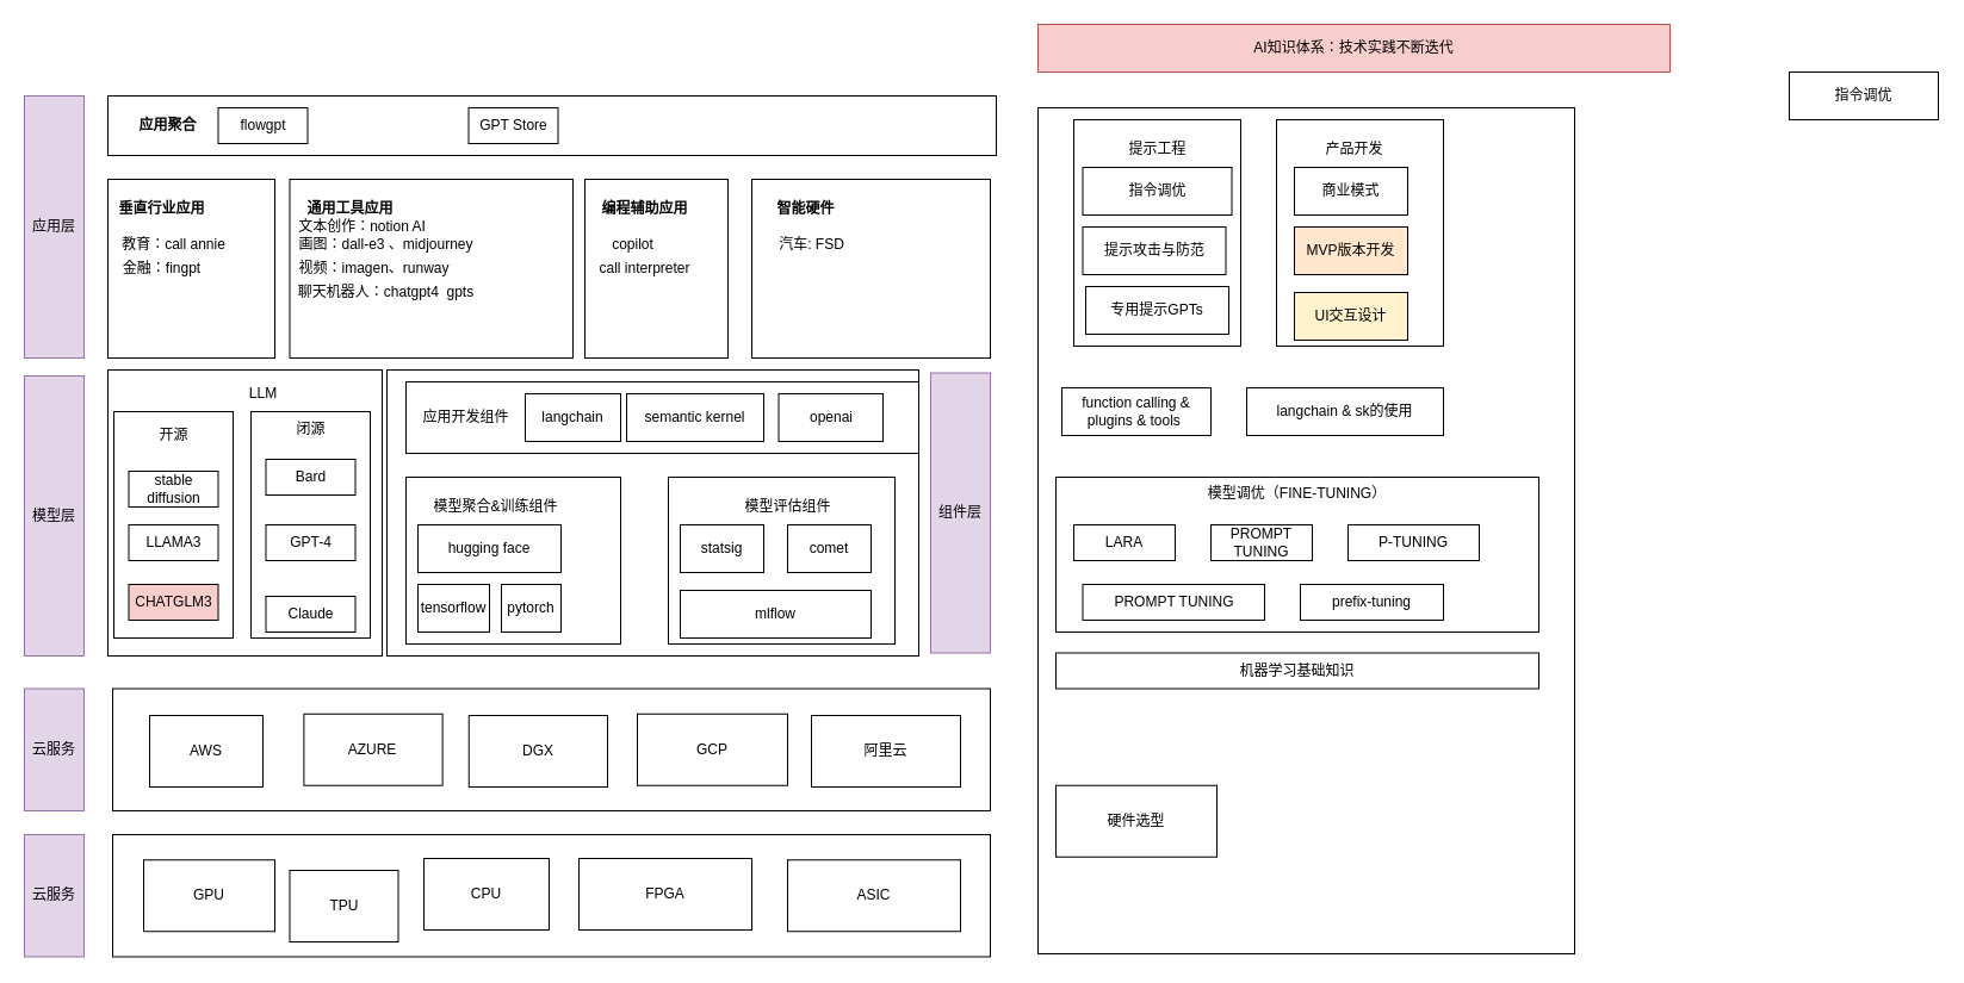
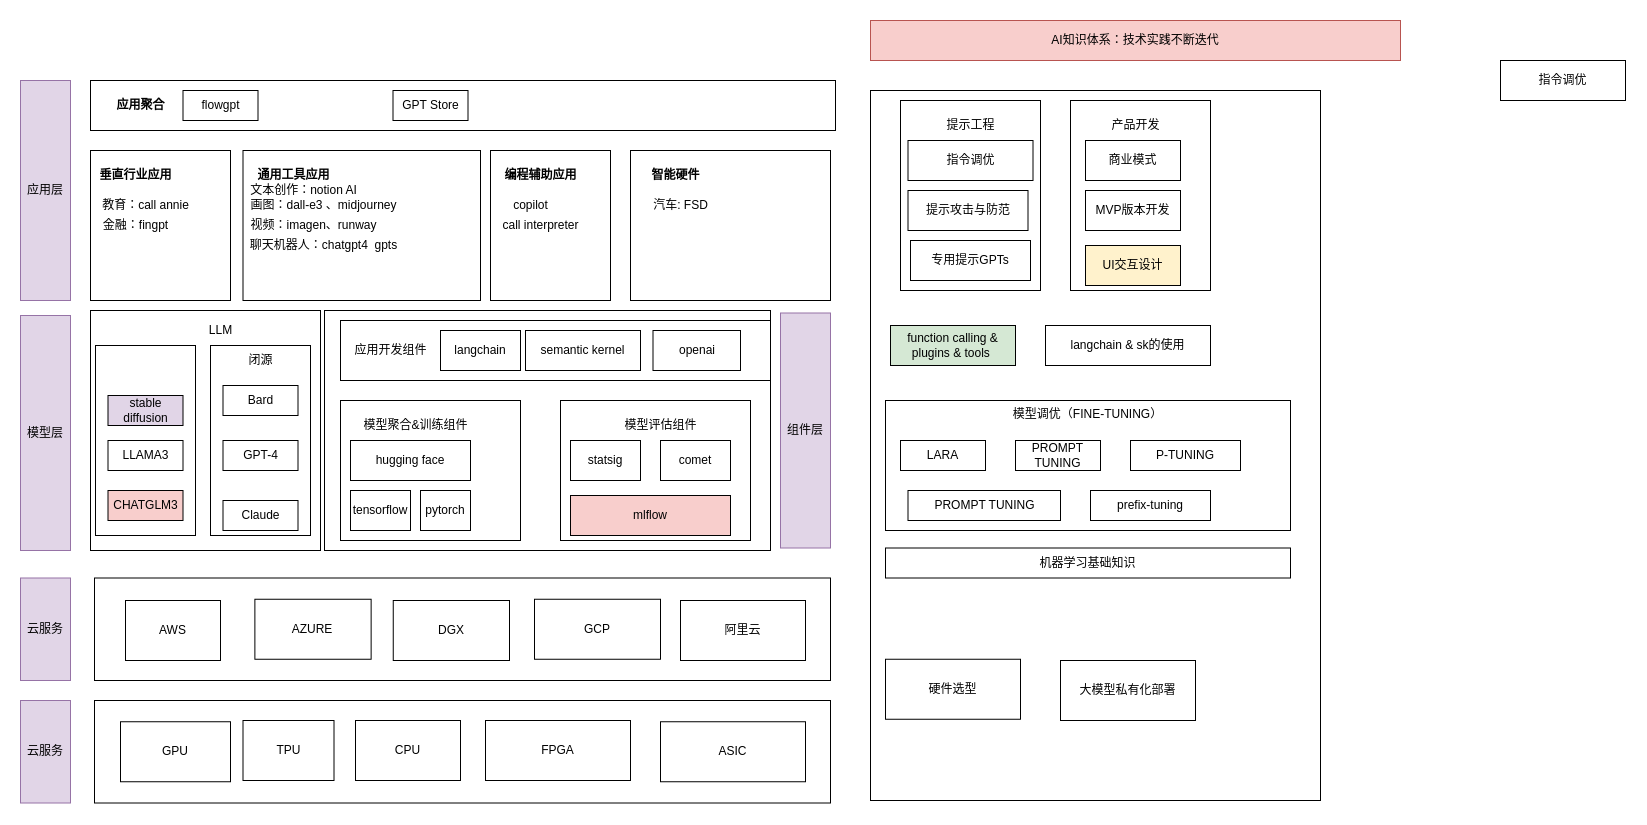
- <mxCell id="87" value="MVP版本开发" style="rounded=0;whiteSpace=wrap;html=1;fillColor=#ffe6cc;" vertex="1" parent="1"><mxGeometry x="1085" y="190" width="95" height="40" as="geometry" /></mxCell>
+ <mxCell id="87" value="MVP版本开发" style="rounded=0;whiteSpace=wrap;html=1;" vertex="1" parent="1"><mxGeometry x="1085" y="190" width="95" height="40" as="geometry" /></mxCell>
- <mxCell id="74" value="function calling &amp;amp; plugins &amp;amp; tools&amp;nbsp;" style="rounded=0;whiteSpace=wrap;html=1;" vertex="1" parent="1"><mxGeometry x="890" y="325" width="125" height="40" as="geometry" /></mxCell>
+ <mxCell id="74" value="function calling &amp;amp; plugins &amp;amp; tools&amp;nbsp;" style="rounded=0;whiteSpace=wrap;html=1;fillColor=#d5e8d4;" vertex="1" parent="1"><mxGeometry x="890" y="325" width="125" height="40" as="geometry" /></mxCell>
- <mxCell id="25" value="开源" style="text;html=1;align=center;verticalAlign=middle;resizable=0;points=[];autosize=1;strokeColor=none;fillColor=none;" vertex="1" parent="1"><mxGeometry x="120" y="350" width="50" height="30" as="geometry" /></mxCell>
- <mxCell id="26" value="stable diffusion" style="rounded=0;whiteSpace=wrap;html=1;" vertex="1" parent="1"><mxGeometry x="107.5" y="395" width="75" height="30" as="geometry" /></mxCell>
+ <mxCell id="26" value="stable diffusion" style="rounded=0;whiteSpace=wrap;html=1;fillColor=#e1d5e7;" vertex="1" parent="1"><mxGeometry x="107.5" y="395" width="75" height="30" as="geometry" /></mxCell>
- <mxCell id="54" value="mlflow" style="rounded=0;whiteSpace=wrap;html=1;" vertex="1" parent="1"><mxGeometry x="570" y="495" width="160" height="40" as="geometry" /></mxCell>
+ <mxCell id="54" value="mlflow" style="rounded=0;whiteSpace=wrap;html=1;fillColor=#f8cecc;" vertex="1" parent="1"><mxGeometry x="570" y="495" width="160" height="40" as="geometry" /></mxCell>
+ <mxCell id="85" value="大模型私有化部署" style="rounded=0;whiteSpace=wrap;html=1;" vertex="1" parent="1"><mxGeometry x="1060" y="660" width="135" height="60" as="geometry" /></mxCell>
- <mxCell id="68" value="TPU" style="rounded=0;whiteSpace=wrap;html=1;" vertex="1" parent="1"><mxGeometry x="242.5" y="730" width="91" height="60" as="geometry" /></mxCell>
+ <mxCell id="68" value="TPU" style="rounded=0;whiteSpace=wrap;html=1;" vertex="1" parent="1"><mxGeometry x="242.5" y="720" width="91" height="60" as="geometry" /></mxCell>
